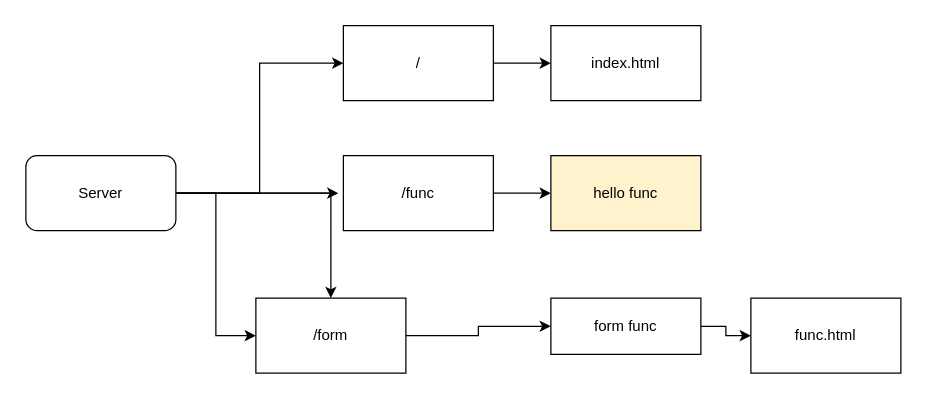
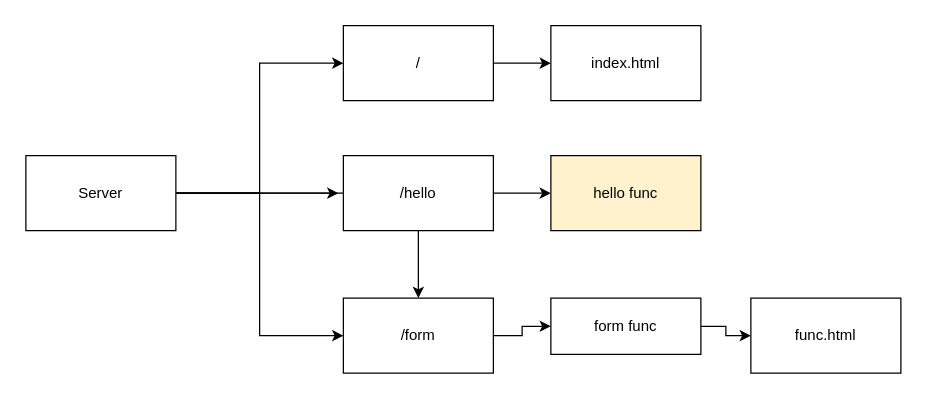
- <mxCell id="6" value="Server" style="whiteSpace=wrap;html=1;rounded=1;" vertex="1" parent="1"><mxGeometry x="20" y="124" width="120" height="60" as="geometry" /></mxCell>
+ <mxCell id="6" value="Server" style="rounded=0;whiteSpace=wrap;html=1;" vertex="1" parent="1"><mxGeometry x="20" y="124" width="120" height="60" as="geometry" /></mxCell>
- <mxCell id="13" value="/func" style="rounded=0;whiteSpace=wrap;html=1;" vertex="1" parent="1"><mxGeometry x="274" y="124" width="120" height="60" as="geometry" /></mxCell>
+ <mxCell id="13" value="/hello" style="rounded=0;whiteSpace=wrap;html=1;" vertex="1" parent="1"><mxGeometry x="274" y="124" width="120" height="60" as="geometry" /></mxCell>
- <mxCell id="8" value="/form" style="rounded=0;whiteSpace=wrap;html=1;" vertex="1" parent="1"><mxGeometry x="204" y="238" width="120" height="60" as="geometry" /></mxCell>
+ <mxCell id="8" value="/form" style="rounded=0;whiteSpace=wrap;html=1;" vertex="1" parent="1"><mxGeometry x="274" y="238" width="120" height="60" as="geometry" /></mxCell>
